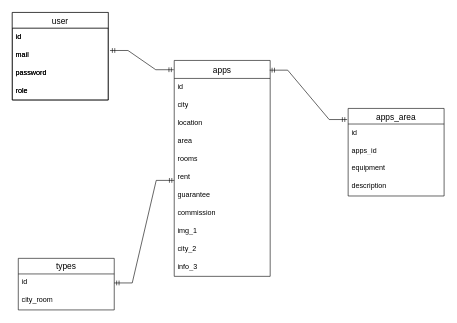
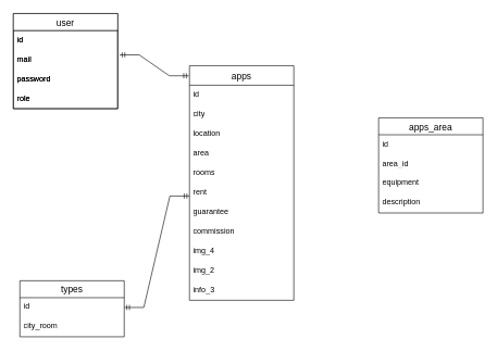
- <mxCell id="25" value="" style="edgeStyle=entityRelationEdgeStyle;fontSize=12;html=1;endArrow=ERmandOne;startArrow=ERmandOne;rounded=0;entryX=-0.01;entryY=0.127;entryDx=0;entryDy=0;entryPerimeter=0;exitX=0.995;exitY=0.045;exitDx=0;exitDy=0;exitPerimeter=0;" parent="1" source="7" target="19" edge="1"><mxGeometry width="100" height="100" relative="1" as="geometry"><mxPoint x="340" y="380" as="sourcePoint" /><mxPoint x="440" y="280" as="targetPoint" /></mxGeometry></mxCell>
- <mxCell id="21" value="apps_id" style="text;strokeColor=none;fillColor=none;spacingLeft=4;spacingRight=4;overflow=hidden;rotatable=0;points=[[0,0.5],[1,0.5]];portConstraint=eastwest;fontSize=12;whiteSpace=wrap;html=1;" parent="19" vertex="1"><mxGeometry y="56" width="160" height="30" as="geometry" /></mxCell>
+ <mxCell id="21" value="area_id" style="text;strokeColor=none;fillColor=none;spacingLeft=4;spacingRight=4;overflow=hidden;rotatable=0;points=[[0,0.5],[1,0.5]];portConstraint=eastwest;fontSize=12;whiteSpace=wrap;html=1;" parent="19" vertex="1"><mxGeometry y="56" width="160" height="30" as="geometry" /></mxCell>
- <mxCell id="16" value="img_1" style="text;strokeColor=none;fillColor=none;spacingLeft=4;spacingRight=4;overflow=hidden;rotatable=0;points=[[0,0.5],[1,0.5]];portConstraint=eastwest;fontSize=12;whiteSpace=wrap;html=1;" parent="7" vertex="1"><mxGeometry y="270" width="160" height="30" as="geometry" /></mxCell>
+ <mxCell id="16" value="img_4" style="text;strokeColor=none;fillColor=none;spacingLeft=4;spacingRight=4;overflow=hidden;rotatable=0;points=[[0,0.5],[1,0.5]];portConstraint=eastwest;fontSize=12;whiteSpace=wrap;html=1;" parent="7" vertex="1"><mxGeometry y="270" width="160" height="30" as="geometry" /></mxCell>
- <mxCell id="17" value="city_2" style="text;strokeColor=none;fillColor=none;spacingLeft=4;spacingRight=4;overflow=hidden;rotatable=0;points=[[0,0.5],[1,0.5]];portConstraint=eastwest;fontSize=12;whiteSpace=wrap;html=1;" parent="7" vertex="1"><mxGeometry y="300" width="160" height="30" as="geometry" /></mxCell>
+ <mxCell id="17" value="img_2" style="text;strokeColor=none;fillColor=none;spacingLeft=4;spacingRight=4;overflow=hidden;rotatable=0;points=[[0,0.5],[1,0.5]];portConstraint=eastwest;fontSize=12;whiteSpace=wrap;html=1;" parent="7" vertex="1"><mxGeometry y="300" width="160" height="30" as="geometry" /></mxCell>
